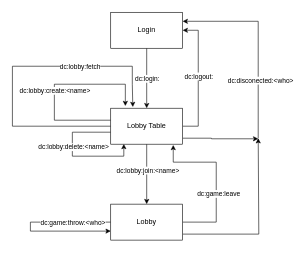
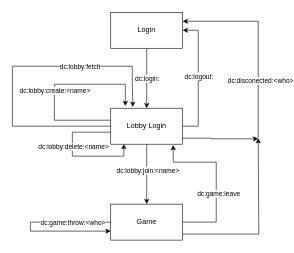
- <mxCell id="16" value="Lobby Table" style="rounded=0;whiteSpace=wrap;html=1;" vertex="1" parent="1"><mxGeometry x="184" y="180" width="120" height="60" as="geometry" /></mxCell>
+ <mxCell id="16" value="Lobby Login" style="rounded=0;whiteSpace=wrap;html=1;" vertex="1" parent="1"><mxGeometry x="184" y="180" width="120" height="60" as="geometry" /></mxCell>
- <mxCell id="22" value="Lobby" style="rounded=0;whiteSpace=wrap;html=1;" vertex="1" parent="1"><mxGeometry x="184" y="340" width="120" height="60" as="geometry" /></mxCell>
+ <mxCell id="22" value="Game" style="rounded=0;whiteSpace=wrap;html=1;" vertex="1" parent="1"><mxGeometry x="184" y="340" width="120" height="60" as="geometry" /></mxCell>
